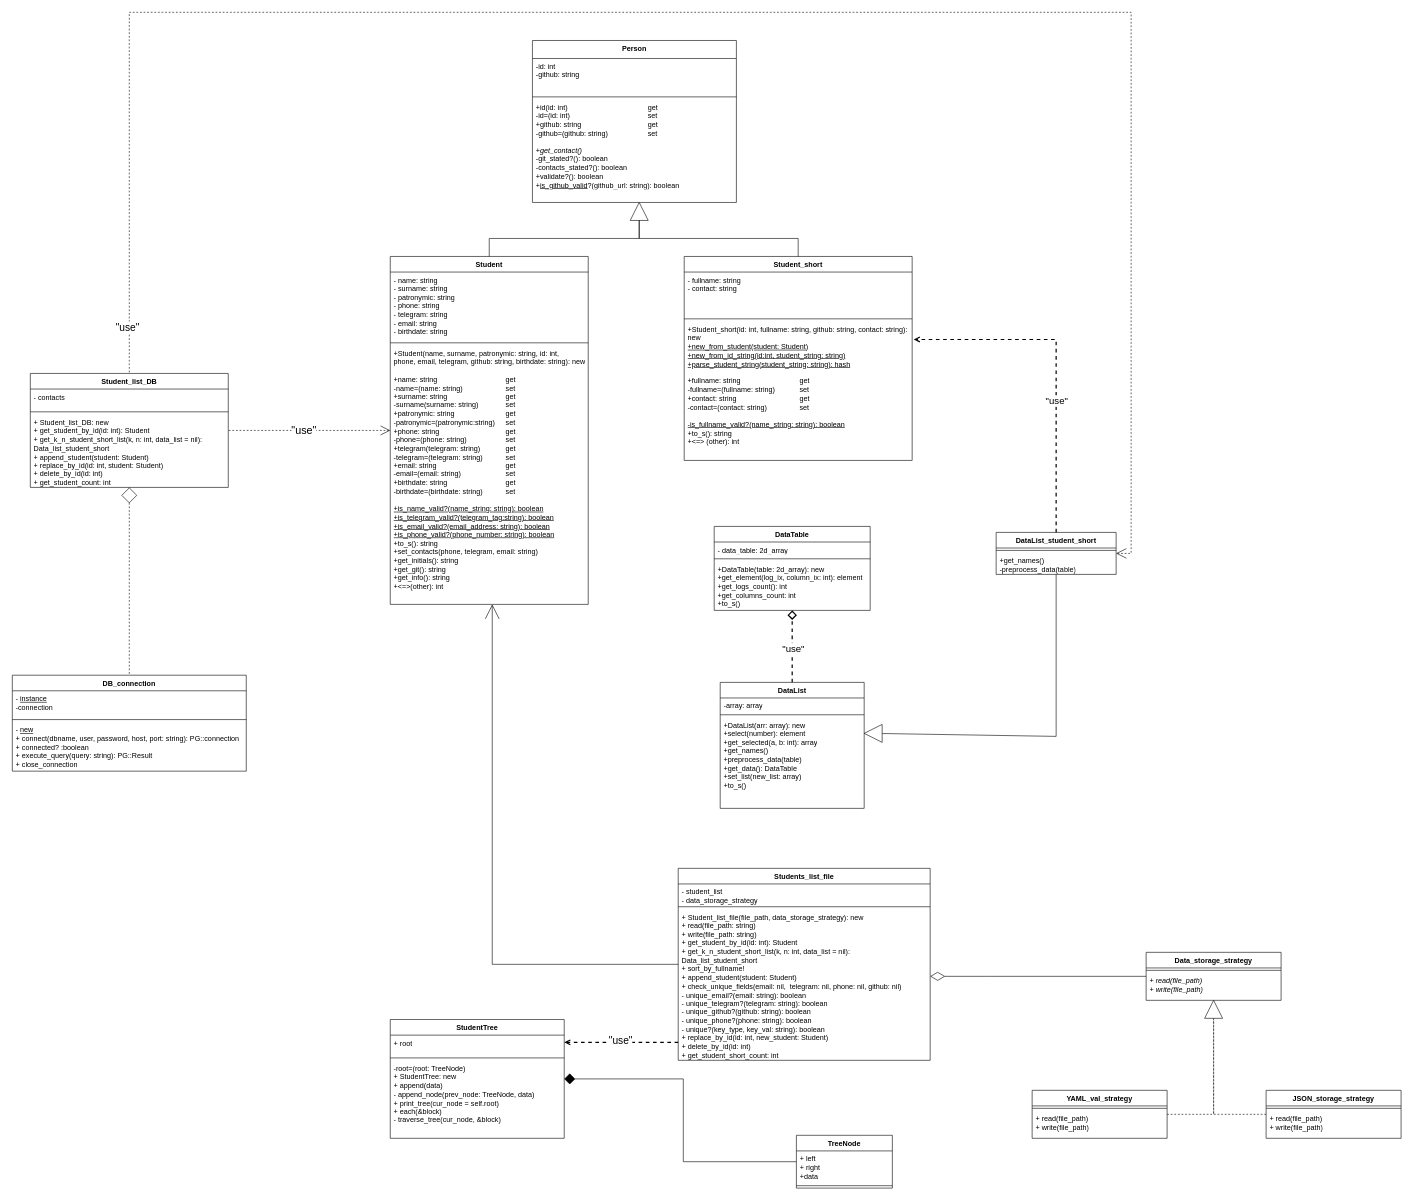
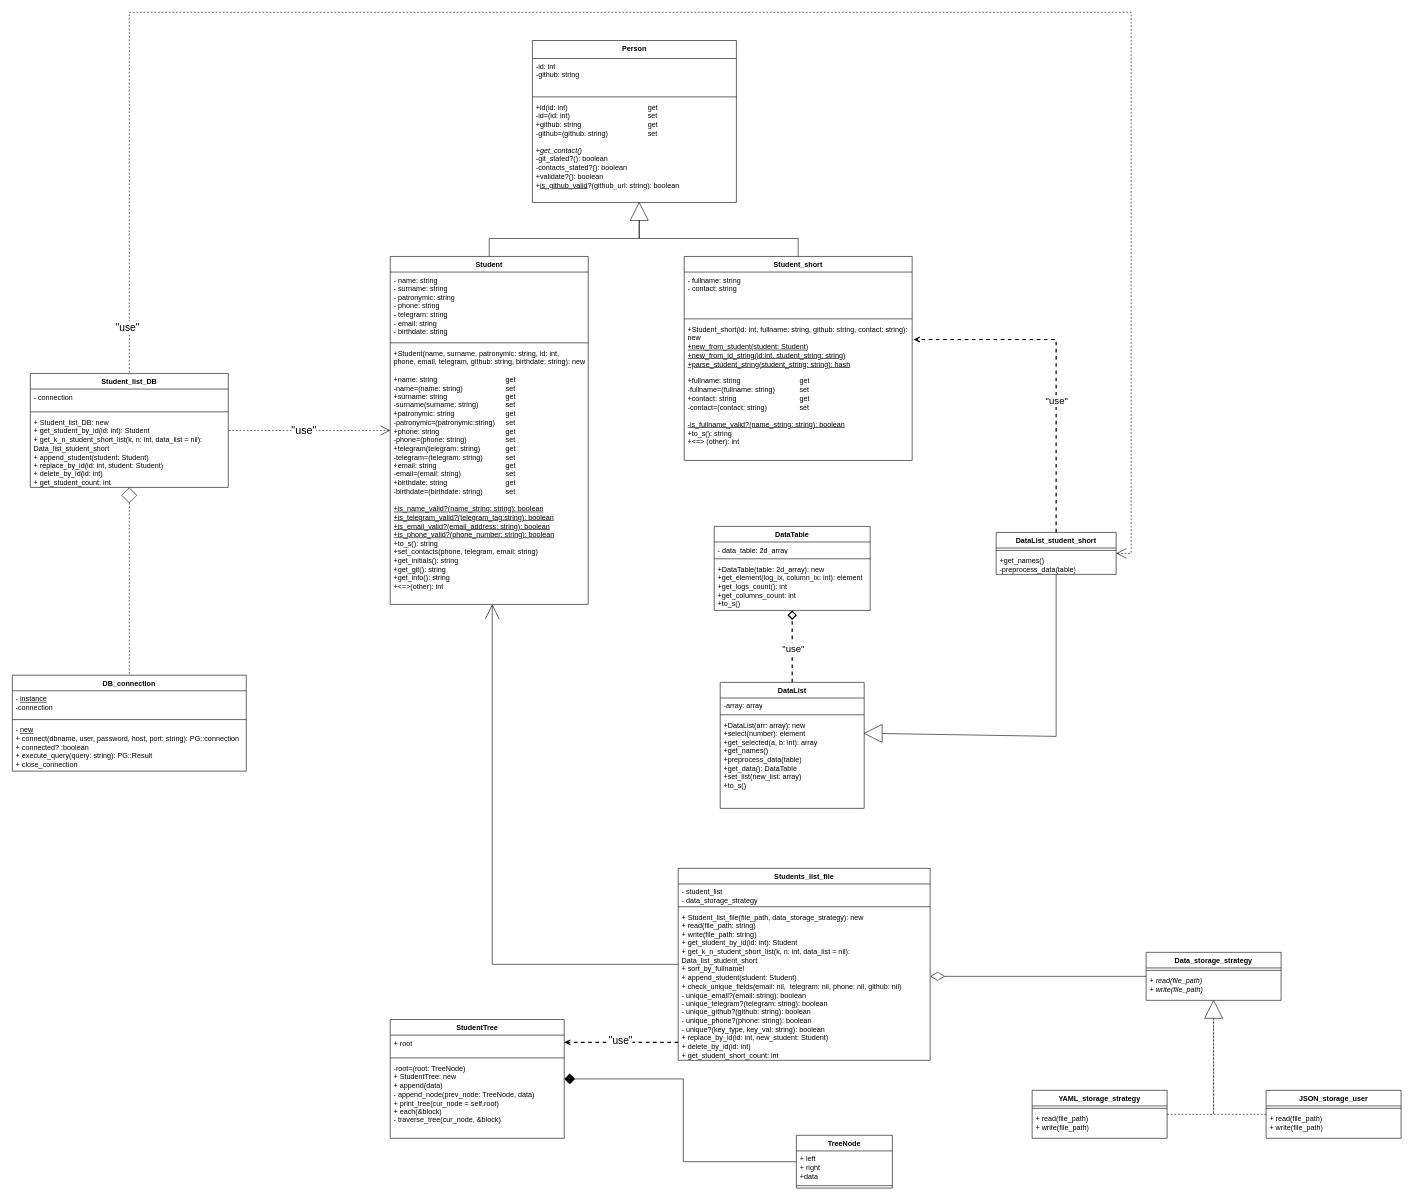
- <mxCell id="63" value="- contacts" style="text;strokeColor=none;fillColor=none;align=left;verticalAlign=top;spacingLeft=4;spacingRight=4;overflow=hidden;rotatable=0;points=[[0,0.5],[1,0.5]];portConstraint=eastwest;whiteSpace=wrap;html=1;" parent="62" vertex="1"><mxGeometry y="26" width="330" height="34" as="geometry" /></mxCell>
+ <mxCell id="63" value="- connection" style="text;strokeColor=none;fillColor=none;align=left;verticalAlign=top;spacingLeft=4;spacingRight=4;overflow=hidden;rotatable=0;points=[[0,0.5],[1,0.5]];portConstraint=eastwest;whiteSpace=wrap;html=1;" parent="62" vertex="1"><mxGeometry y="26" width="330" height="34" as="geometry" /></mxCell>
- <mxCell id="54" value="YAML_val_strategy" style="swimlane;fontStyle=1;align=center;verticalAlign=top;childLayout=stackLayout;horizontal=1;startSize=26;horizontalStack=0;resizeParent=1;resizeParentMax=0;resizeLast=0;collapsible=1;marginBottom=0;whiteSpace=wrap;html=1;" parent="1" vertex="1"><mxGeometry x="1720" y="1817" width="225" height="80" as="geometry" /></mxCell>
+ <mxCell id="54" value="YAML_storage_strategy" style="swimlane;fontStyle=1;align=center;verticalAlign=top;childLayout=stackLayout;horizontal=1;startSize=26;horizontalStack=0;resizeParent=1;resizeParentMax=0;resizeLast=0;collapsible=1;marginBottom=0;whiteSpace=wrap;html=1;" parent="1" vertex="1"><mxGeometry x="1720" y="1817" width="225" height="80" as="geometry" /></mxCell>
- <mxCell id="50" value="JSON_storage_strategy" style="swimlane;fontStyle=1;align=center;verticalAlign=top;childLayout=stackLayout;horizontal=1;startSize=26;horizontalStack=0;resizeParent=1;resizeParentMax=0;resizeLast=0;collapsible=1;marginBottom=0;whiteSpace=wrap;html=1;" parent="1" vertex="1"><mxGeometry x="2110" y="1817" width="225" height="80" as="geometry" /></mxCell>
+ <mxCell id="50" value="JSON_storage_user" style="swimlane;fontStyle=1;align=center;verticalAlign=top;childLayout=stackLayout;horizontal=1;startSize=26;horizontalStack=0;resizeParent=1;resizeParentMax=0;resizeLast=0;collapsible=1;marginBottom=0;whiteSpace=wrap;html=1;" parent="1" vertex="1"><mxGeometry x="2110" y="1817" width="225" height="80" as="geometry" /></mxCell>
